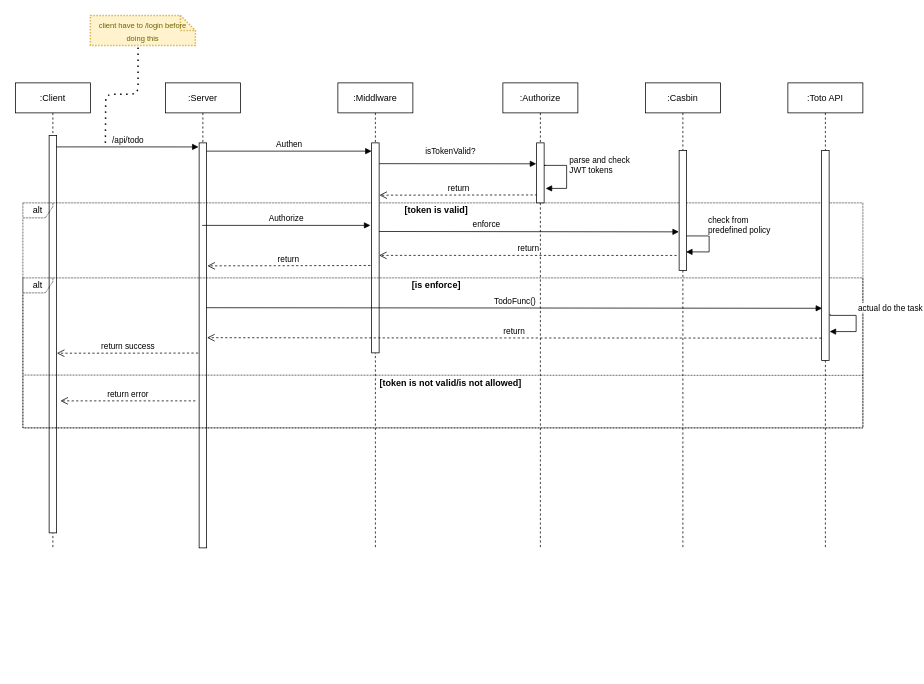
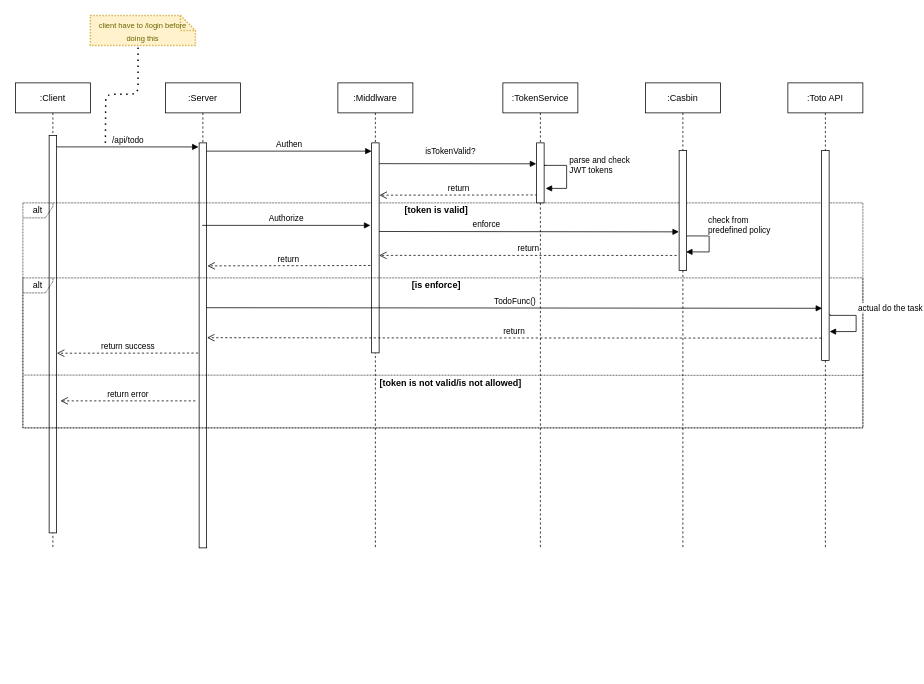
- <mxCell id="6" value=":Authorize" style="shape=umlLifeline;perimeter=lifelinePerimeter;whiteSpace=wrap;html=1;container=1;collapsible=0;recursiveResize=0;outlineConnect=0;" vertex="1" parent="1"><mxGeometry x="670" y="110" width="100" height="620" as="geometry" /></mxCell>
+ <mxCell id="6" value=":TokenService" style="shape=umlLifeline;perimeter=lifelinePerimeter;whiteSpace=wrap;html=1;container=1;collapsible=0;recursiveResize=0;outlineConnect=0;" vertex="1" parent="1"><mxGeometry x="670" y="110" width="100" height="620" as="geometry" /></mxCell>
